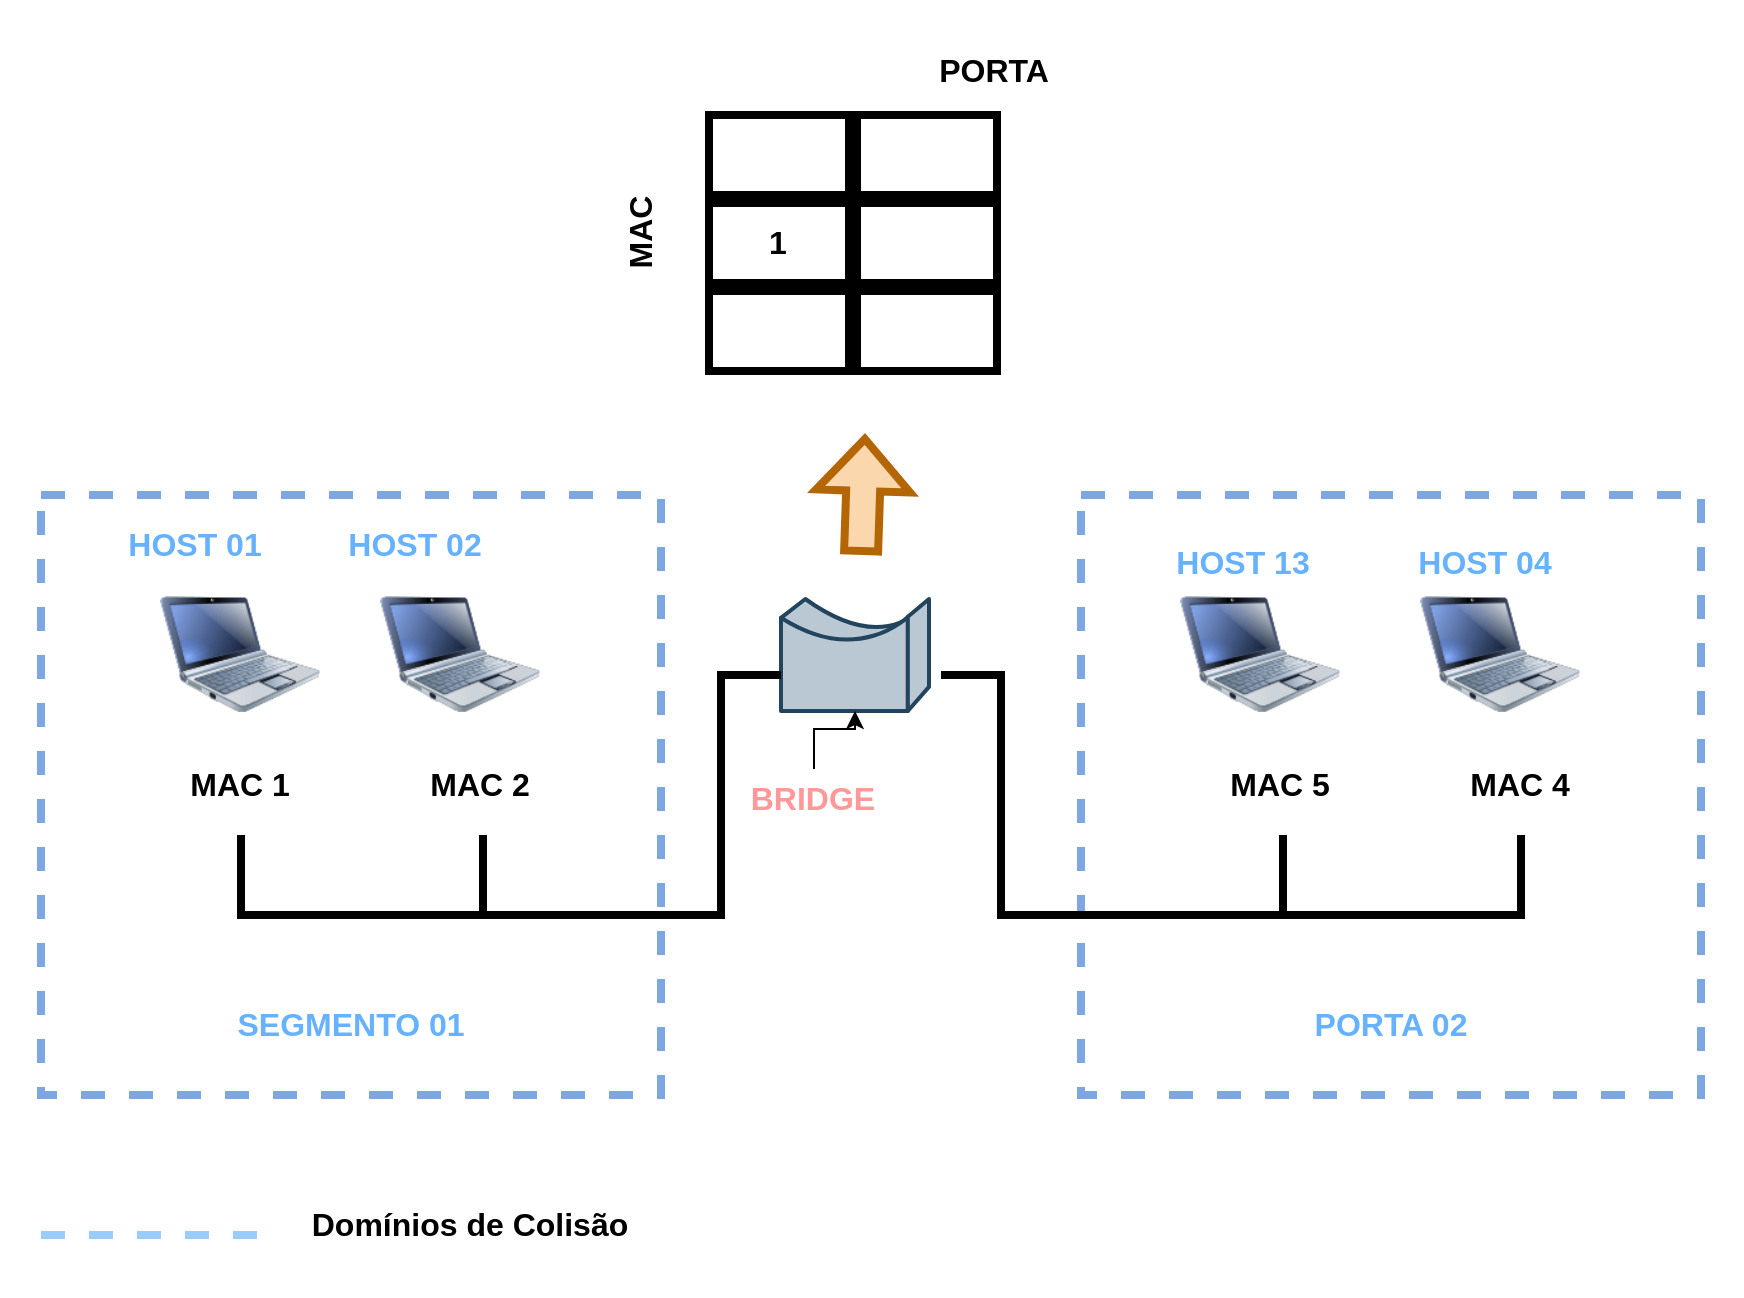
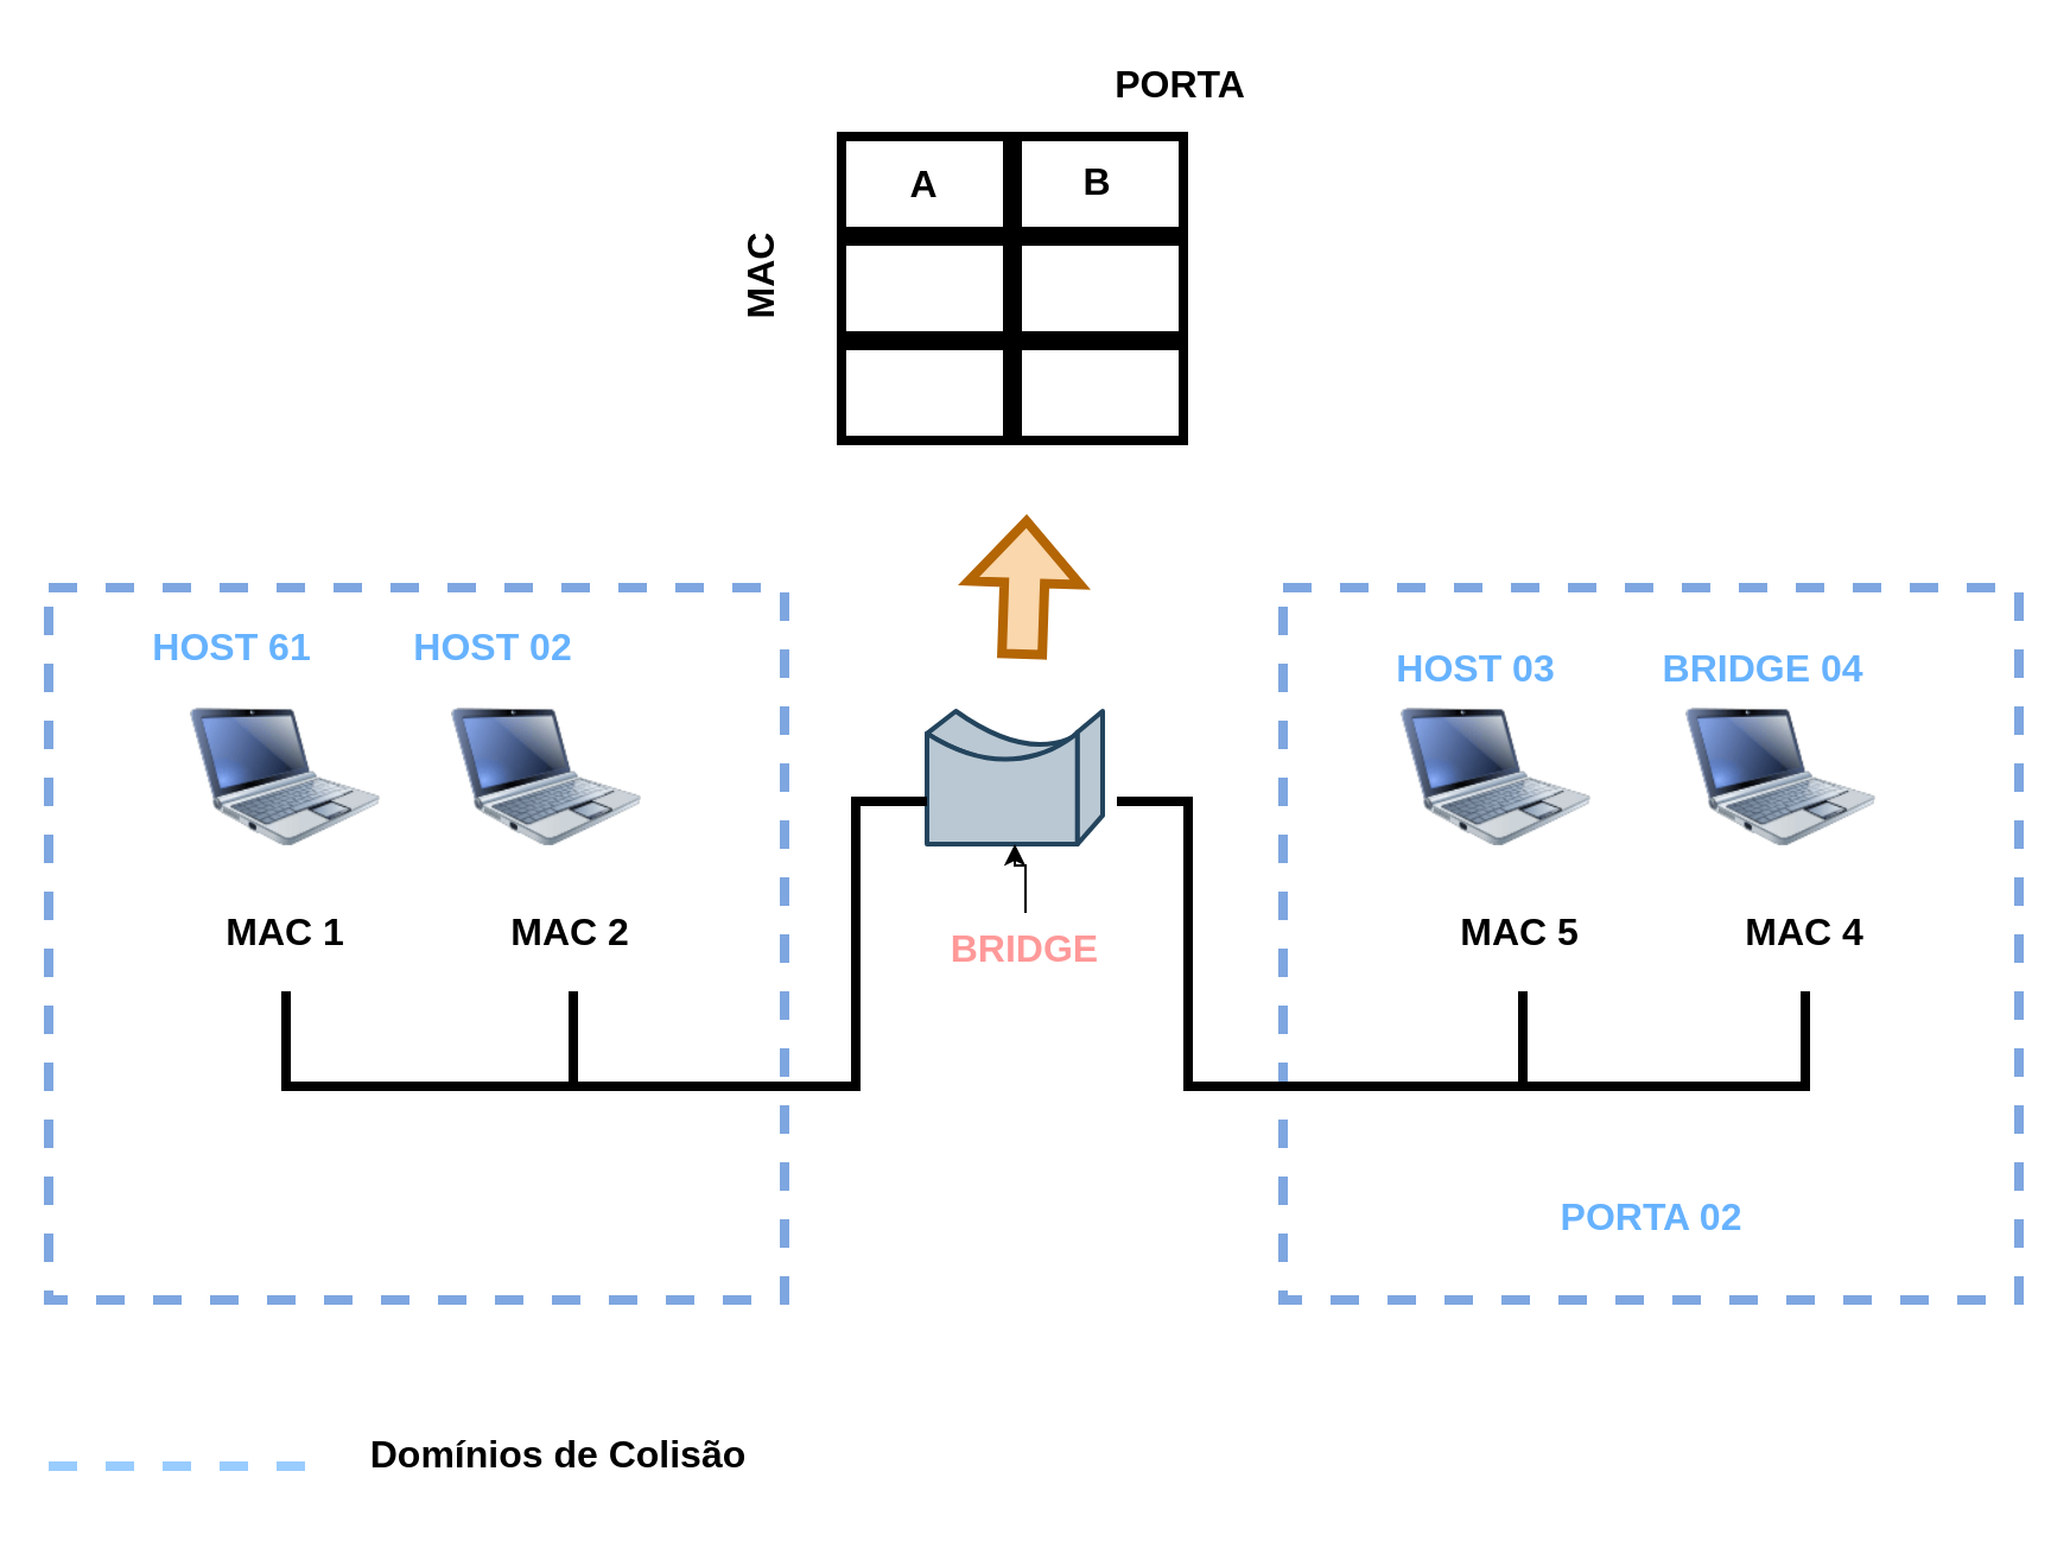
+ <mxCell id="33" value="B" style="text;html=1;strokeColor=none;fillColor=none;align=center;verticalAlign=middle;whiteSpace=wrap;rounded=0;fontSize=16;fontStyle=1" vertex="1" parent="1"><mxGeometry x="432" y="61" width="60" height="30" as="geometry" /></mxCell>
+ <mxCell id="27" value="A" style="text;html=1;strokeColor=none;fillColor=none;align=center;verticalAlign=middle;whiteSpace=wrap;rounded=0;fontSize=16;fontStyle=1" vertex="1" parent="1"><mxGeometry x="359" y="62" width="60" height="30" as="geometry" /></mxCell>
- <mxCell id="32" value="1" style="text;html=1;strokeColor=none;fillColor=none;align=center;verticalAlign=middle;whiteSpace=wrap;rounded=0;fontSize=16;fontStyle=1" vertex="1" parent="1"><mxGeometry x="359" y="106" width="60" height="30" as="geometry" /></mxCell>
- <mxCell id="20" value="HOST 01" style="text;html=1;fillColor=none;align=center;verticalAlign=middle;whiteSpace=wrap;rounded=0;fontStyle=1;fontSize=16;fontColor=#66B2FF;" vertex="1" parent="1"><mxGeometry x="35" y="257" width="125" height="30" as="geometry" /></mxCell>
+ <mxCell id="20" value="HOST 61" style="text;html=1;fillColor=none;align=center;verticalAlign=middle;whiteSpace=wrap;rounded=0;fontStyle=1;fontSize=16;fontColor=#66B2FF;" vertex="1" parent="1"><mxGeometry x="35" y="257" width="125" height="30" as="geometry" /></mxCell>
- <mxCell id="23" value="HOST 13" style="text;html=1;fillColor=none;align=center;verticalAlign=middle;whiteSpace=wrap;rounded=0;fontStyle=1;fontSize=16;fontColor=#66B2FF;" vertex="1" parent="1"><mxGeometry x="559" y="266" width="125" height="30" as="geometry" /></mxCell>
+ <mxCell id="23" value="HOST 03" style="text;html=1;fillColor=none;align=center;verticalAlign=middle;whiteSpace=wrap;rounded=0;fontStyle=1;fontSize=16;fontColor=#66B2FF;" vertex="1" parent="1"><mxGeometry x="559" y="266" width="125" height="30" as="geometry" /></mxCell>
- <mxCell id="22" value="HOST 04" style="text;html=1;fillColor=none;align=center;verticalAlign=middle;whiteSpace=wrap;rounded=0;fontStyle=1;fontSize=16;fontColor=#66B2FF;" vertex="1" parent="1"><mxGeometry x="680" y="266" width="125" height="30" as="geometry" /></mxCell>
+ <mxCell id="22" value="BRIDGE 04" style="text;html=1;fillColor=none;align=center;verticalAlign=middle;whiteSpace=wrap;rounded=0;fontStyle=1;fontSize=16;fontColor=#66B2FF;" vertex="1" parent="1"><mxGeometry x="680" y="266" width="125" height="30" as="geometry" /></mxCell>
- <mxCell id="25" value="BRIDGE" style="text;html=1;fillColor=none;align=center;verticalAlign=middle;whiteSpace=wrap;rounded=0;fontStyle=1;fontSize=16;fontColor=#FF9999;" vertex="1" parent="1"><mxGeometry x="344" y="384" width="125" height="30" as="geometry" /></mxCell>
+ <mxCell id="25" value="BRIDGE" style="text;html=1;fillColor=none;align=center;verticalAlign=middle;whiteSpace=wrap;rounded=0;fontStyle=1;fontSize=16;fontColor=#FF9999;" vertex="1" parent="1"><mxGeometry x="369" y="384" width="125" height="30" as="geometry" /></mxCell>
- <mxCell id="18" value="SEGMENTO 01" style="text;html=1;fillColor=none;align=center;verticalAlign=middle;whiteSpace=wrap;rounded=0;fontStyle=1;fontSize=16;fontColor=#66B2FF;" vertex="1" parent="1"><mxGeometry x="112.5" y="497" width="125" height="30" as="geometry" /></mxCell>
